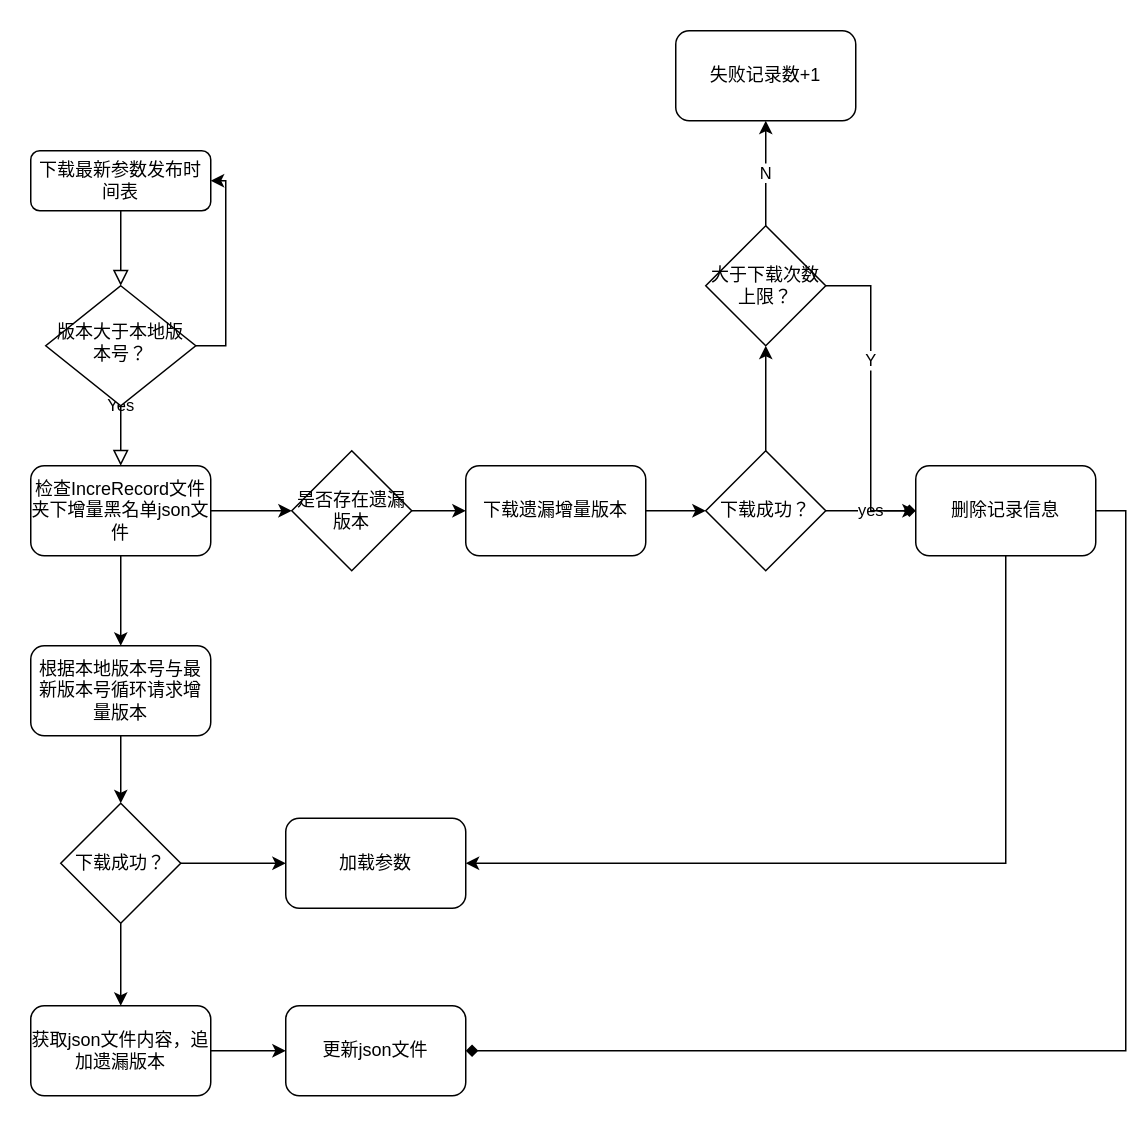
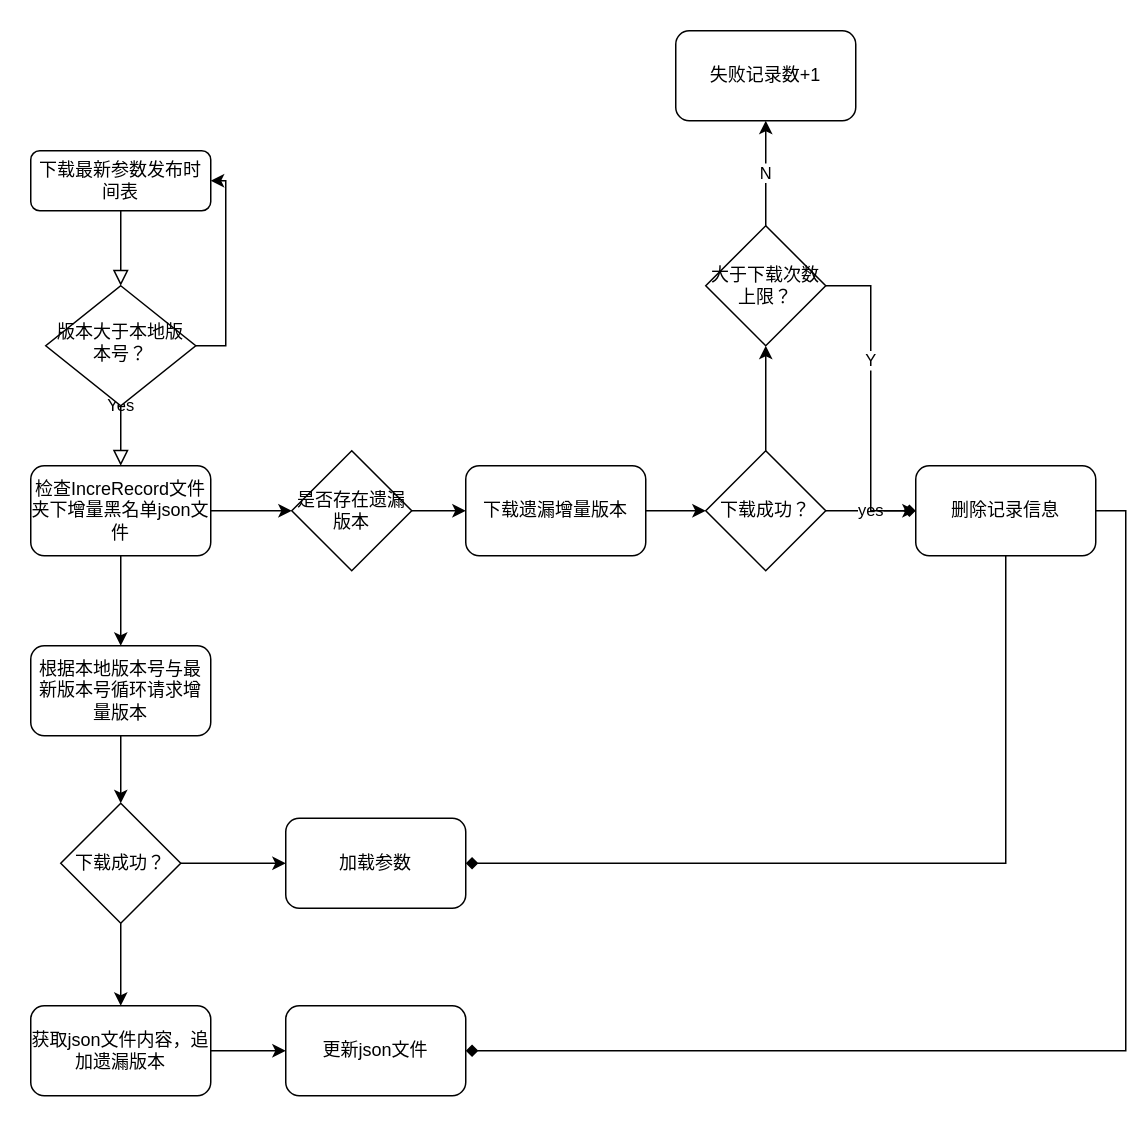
- <mxCell id="23" style="edgeStyle=orthogonalEdgeStyle;rounded=0;orthogonalLoop=1;jettySize=auto;html=1;exitX=0.5;exitY=1;exitDx=0;exitDy=0;entryX=1;entryY=0.5;entryDx=0;entryDy=0;" edge="1" parent="1" source="24" target="31"><mxGeometry relative="1" as="geometry" /></mxCell>
+ <mxCell id="23" style="edgeStyle=orthogonalEdgeStyle;rounded=0;orthogonalLoop=1;jettySize=auto;html=1;exitX=0.5;exitY=1;exitDx=0;exitDy=0;entryX=1;entryY=0.5;entryDx=0;entryDy=0;endArrow=diamond;" edge="1" parent="1" source="24" target="31"><mxGeometry relative="1" as="geometry" /></mxCell>
